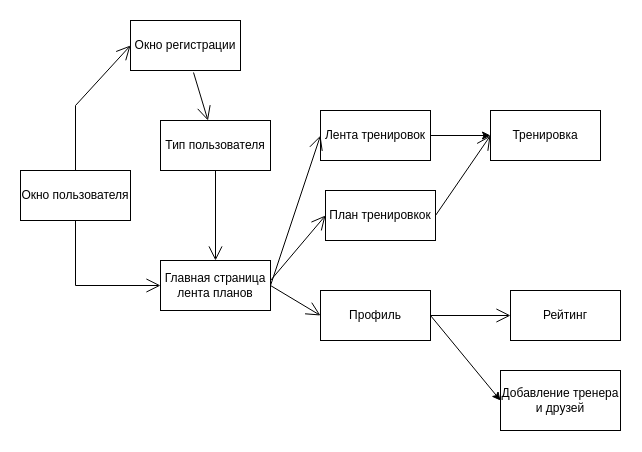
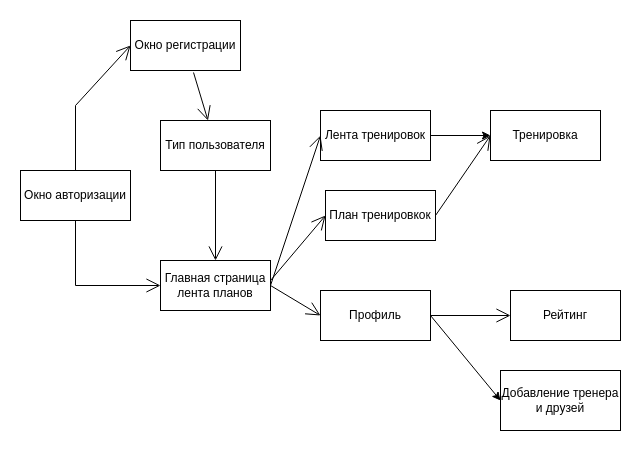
- <mxCell id="2" value="Окно пользователя" style="html=1;whiteSpace=wrap;" parent="1" vertex="1"><mxGeometry x="20" y="170" width="110" height="50" as="geometry" /></mxCell>
+ <mxCell id="2" value="Окно авторизации" style="html=1;whiteSpace=wrap;" parent="1" vertex="1"><mxGeometry x="20" y="170" width="110" height="50" as="geometry" /></mxCell>
